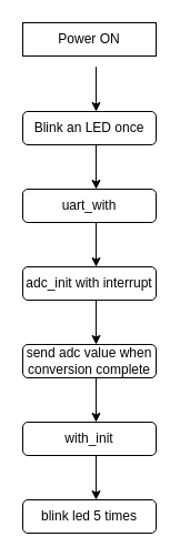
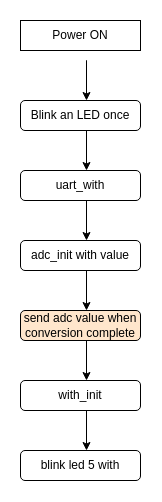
- <mxCell id="8" value="adc_init with interrupt" style="rounded=1;whiteSpace=wrap;html=1;" vertex="1" parent="1"><mxGeometry x="20" y="240" width="120" height="30" as="geometry" /></mxCell>
+ <mxCell id="8" value="adc_init with value" style="rounded=1;whiteSpace=wrap;html=1;" vertex="1" parent="1"><mxGeometry x="20" y="240" width="120" height="30" as="geometry" /></mxCell>
- <mxCell id="5" value="send adc value when conversion complete" style="rounded=1;whiteSpace=wrap;html=1;" vertex="1" parent="1"><mxGeometry x="20" y="310" width="120" height="30" as="geometry" /></mxCell>
+ <mxCell id="5" value="send adc value when conversion complete" style="rounded=1;whiteSpace=wrap;html=1;fillColor=#ffe6cc;" vertex="1" parent="1"><mxGeometry x="20" y="310" width="120" height="30" as="geometry" /></mxCell>
- <mxCell id="6" value="blink led 5 times" style="rounded=1;whiteSpace=wrap;html=1;" vertex="1" parent="1"><mxGeometry x="20" y="450" width="120" height="30" as="geometry" /></mxCell>
+ <mxCell id="6" value="blink led 5 with" style="rounded=1;whiteSpace=wrap;html=1;" vertex="1" parent="1"><mxGeometry x="20" y="450" width="120" height="30" as="geometry" /></mxCell>
